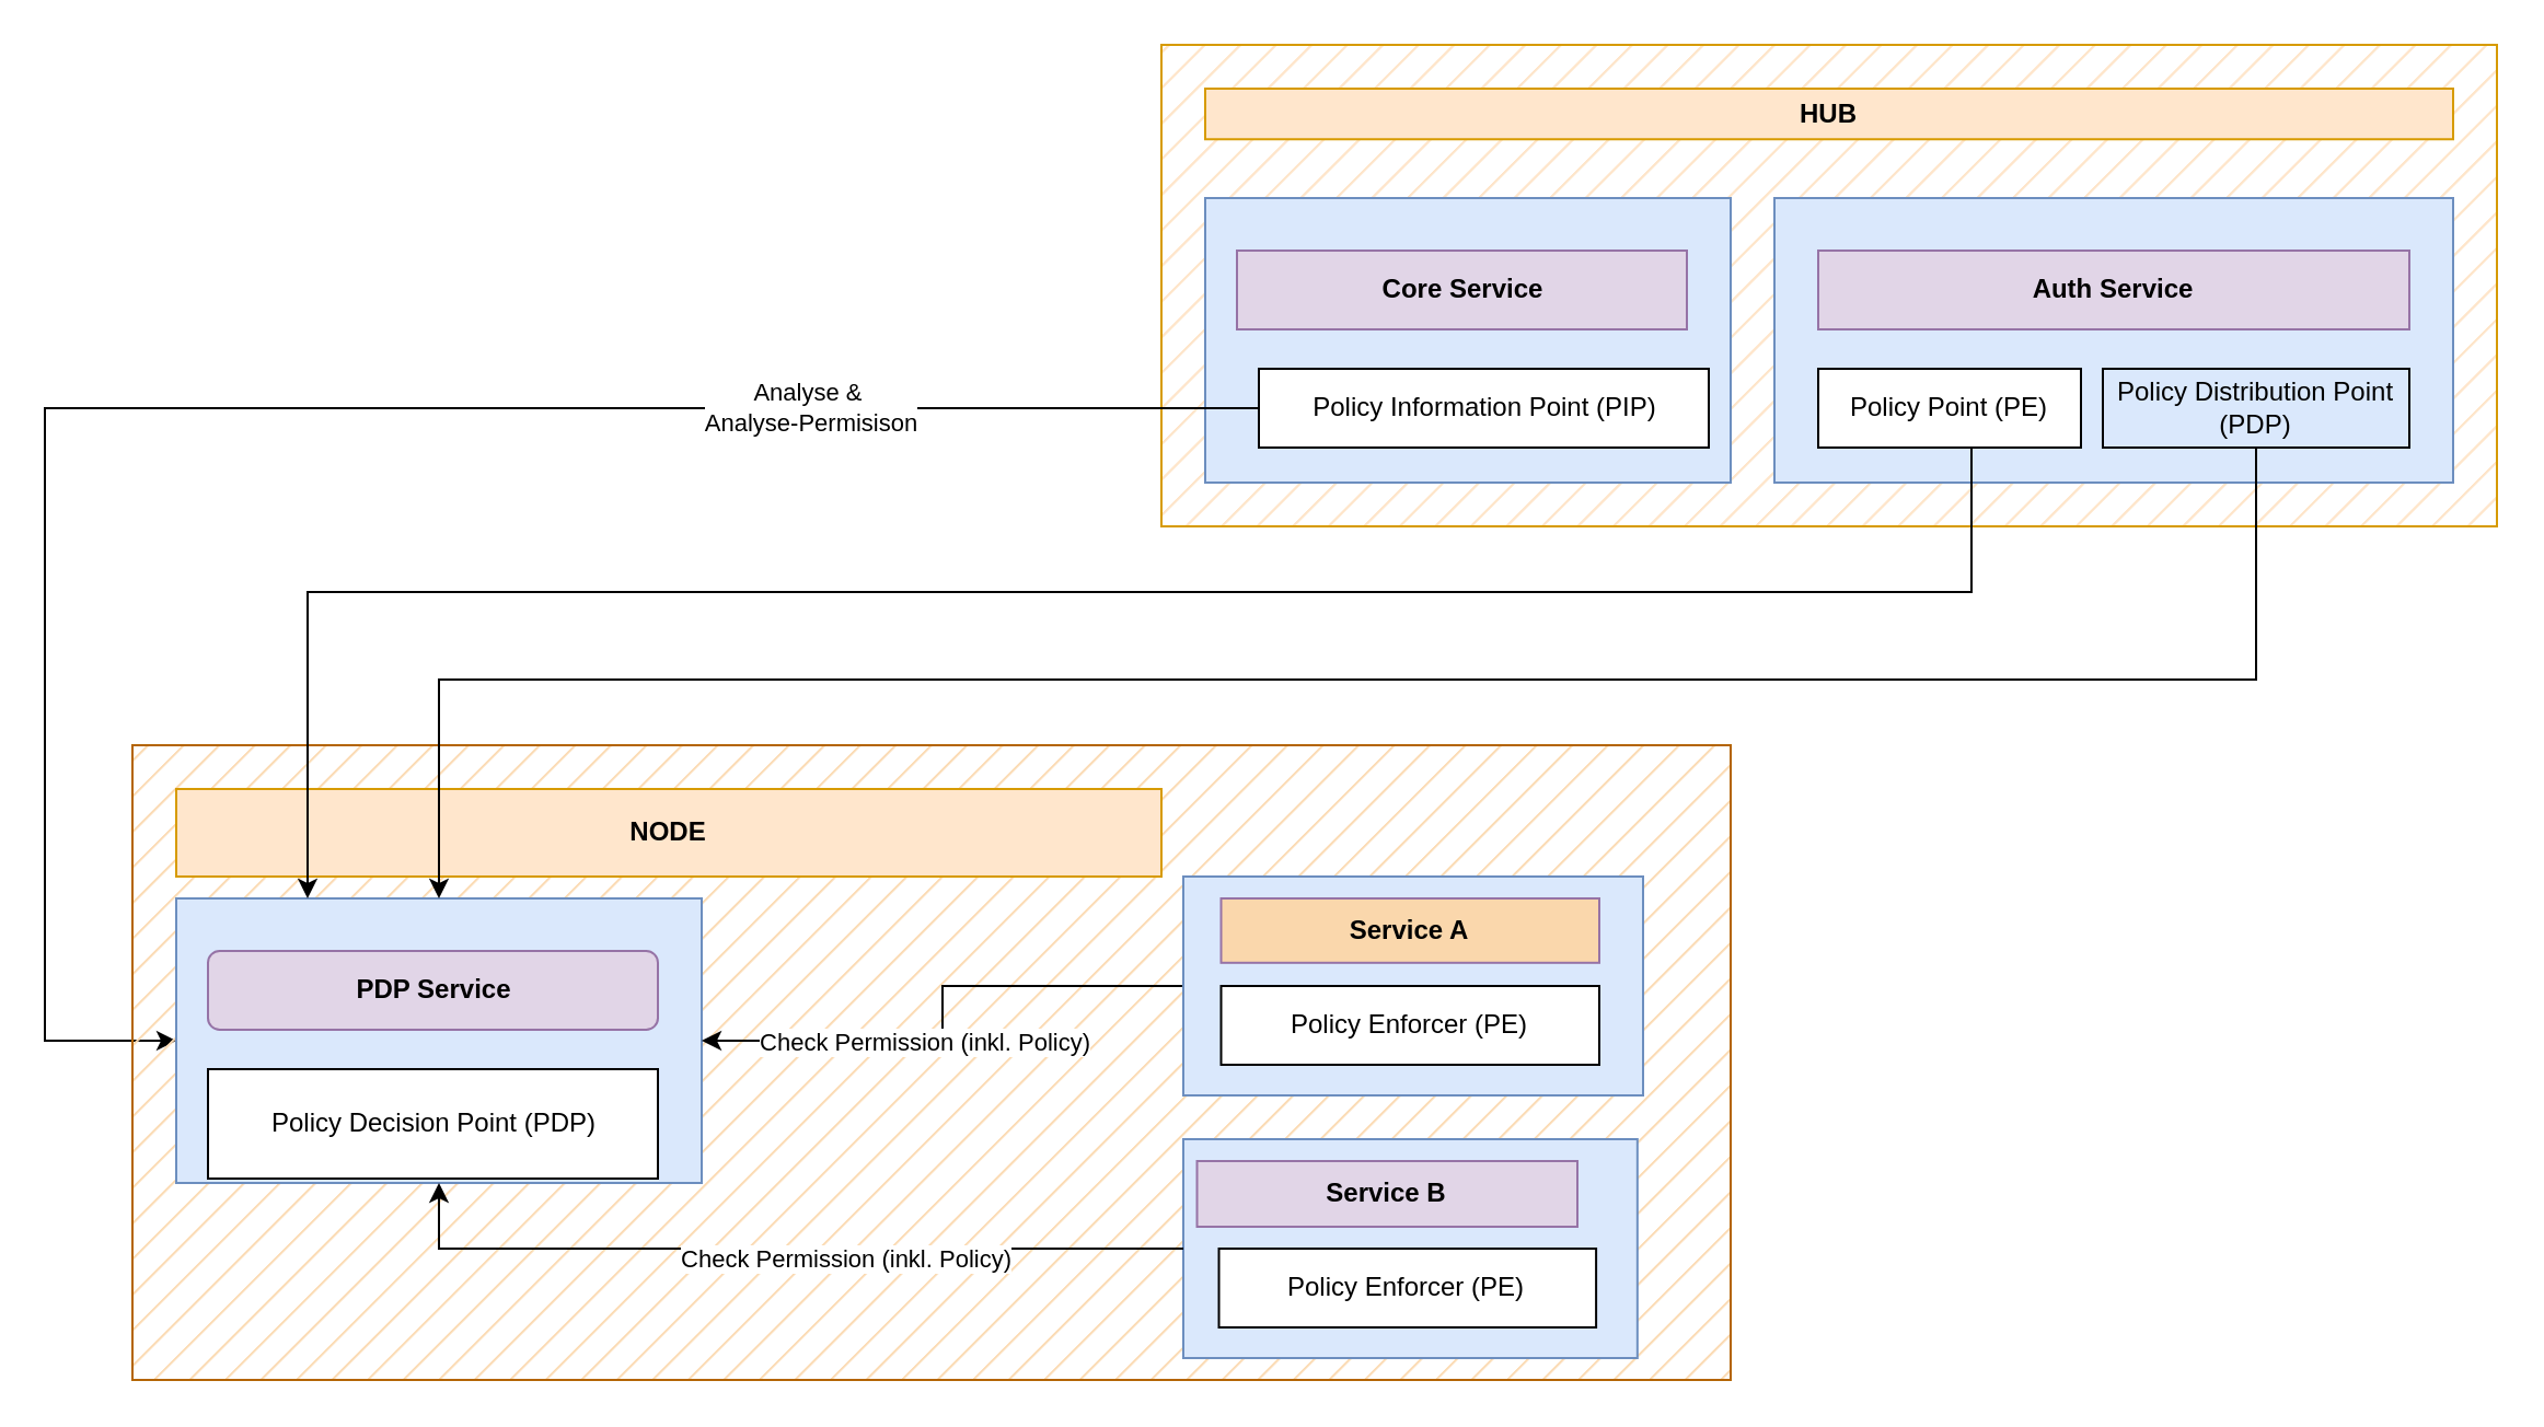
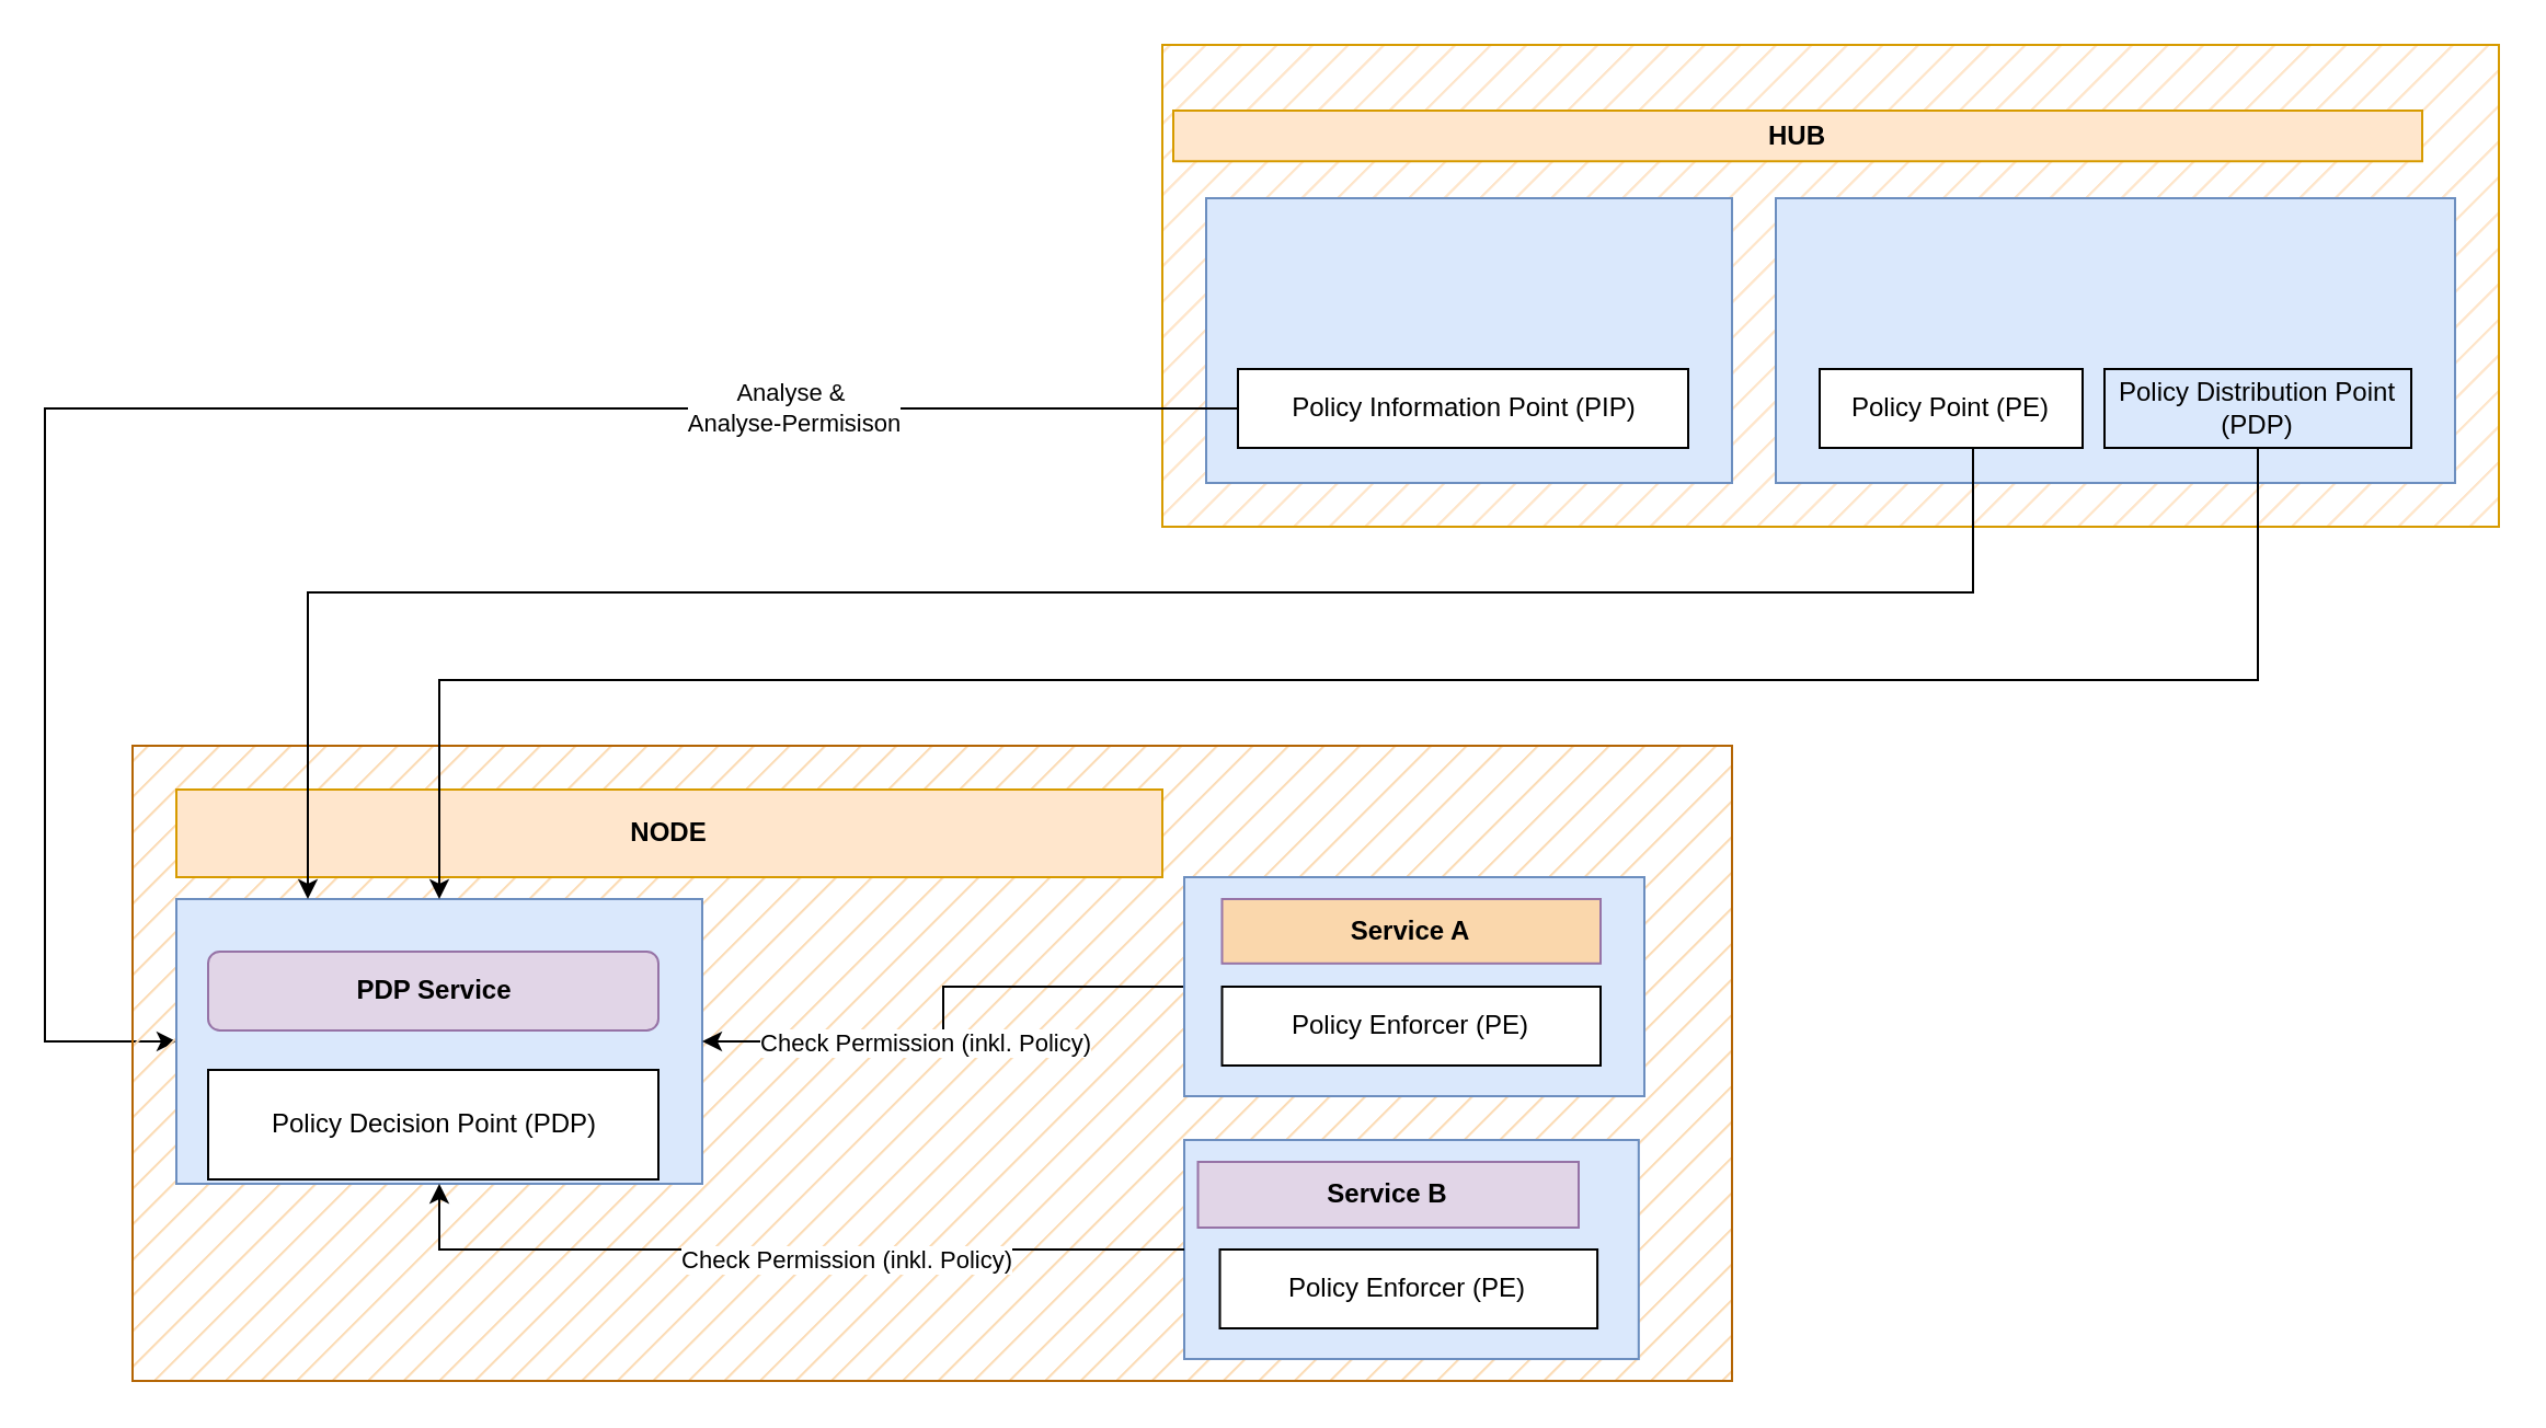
- <mxCell id="4" value="&lt;b&gt;HUB&lt;/b&gt;" style="rounded=0;whiteSpace=wrap;html=1;fillColor=#ffe6cc;strokeColor=#d79b00;container=0;" vertex="1" parent="1"><mxGeometry x="550" y="40" width="570" height="23.13" as="geometry" /></mxCell>
+ <mxCell id="4" value="&lt;b&gt;HUB&lt;/b&gt;" style="rounded=0;whiteSpace=wrap;html=1;fillColor=#ffe6cc;strokeColor=#d79b00;container=0;" vertex="1" parent="1"><mxGeometry x="535" y="50" width="570" height="23.13" as="geometry" /></mxCell>
- <mxCell id="6" value="&lt;b&gt;Core Service&lt;/b&gt;" style="rounded=0;whiteSpace=wrap;html=1;fillColor=#e1d5e7;strokeColor=#9673a6;container=0;" vertex="1" parent="1"><mxGeometry x="564.5" y="114" width="205.5" height="36" as="geometry" /></mxCell>
- <mxCell id="11" value="&lt;b&gt;Auth Service&lt;/b&gt;" style="rounded=0;whiteSpace=wrap;html=1;fillColor=#e1d5e7;strokeColor=#9673a6;container=0;" vertex="1" parent="1"><mxGeometry x="830" y="114" width="270" height="36" as="geometry" /></mxCell>
- <mxCell id="9" value="Policy Information Point (PIP)" style="rounded=0;whiteSpace=wrap;html=1;container=0;" vertex="1" parent="1"><mxGeometry x="574.5" y="168" width="205.5" height="36" as="geometry" /></mxCell>
+ <mxCell id="9" value="Policy Information Point (PIP)" style="rounded=0;whiteSpace=wrap;html=1;container=0;" vertex="1" parent="1"><mxGeometry x="564.5" y="168" width="205.5" height="36" as="geometry" /></mxCell>
